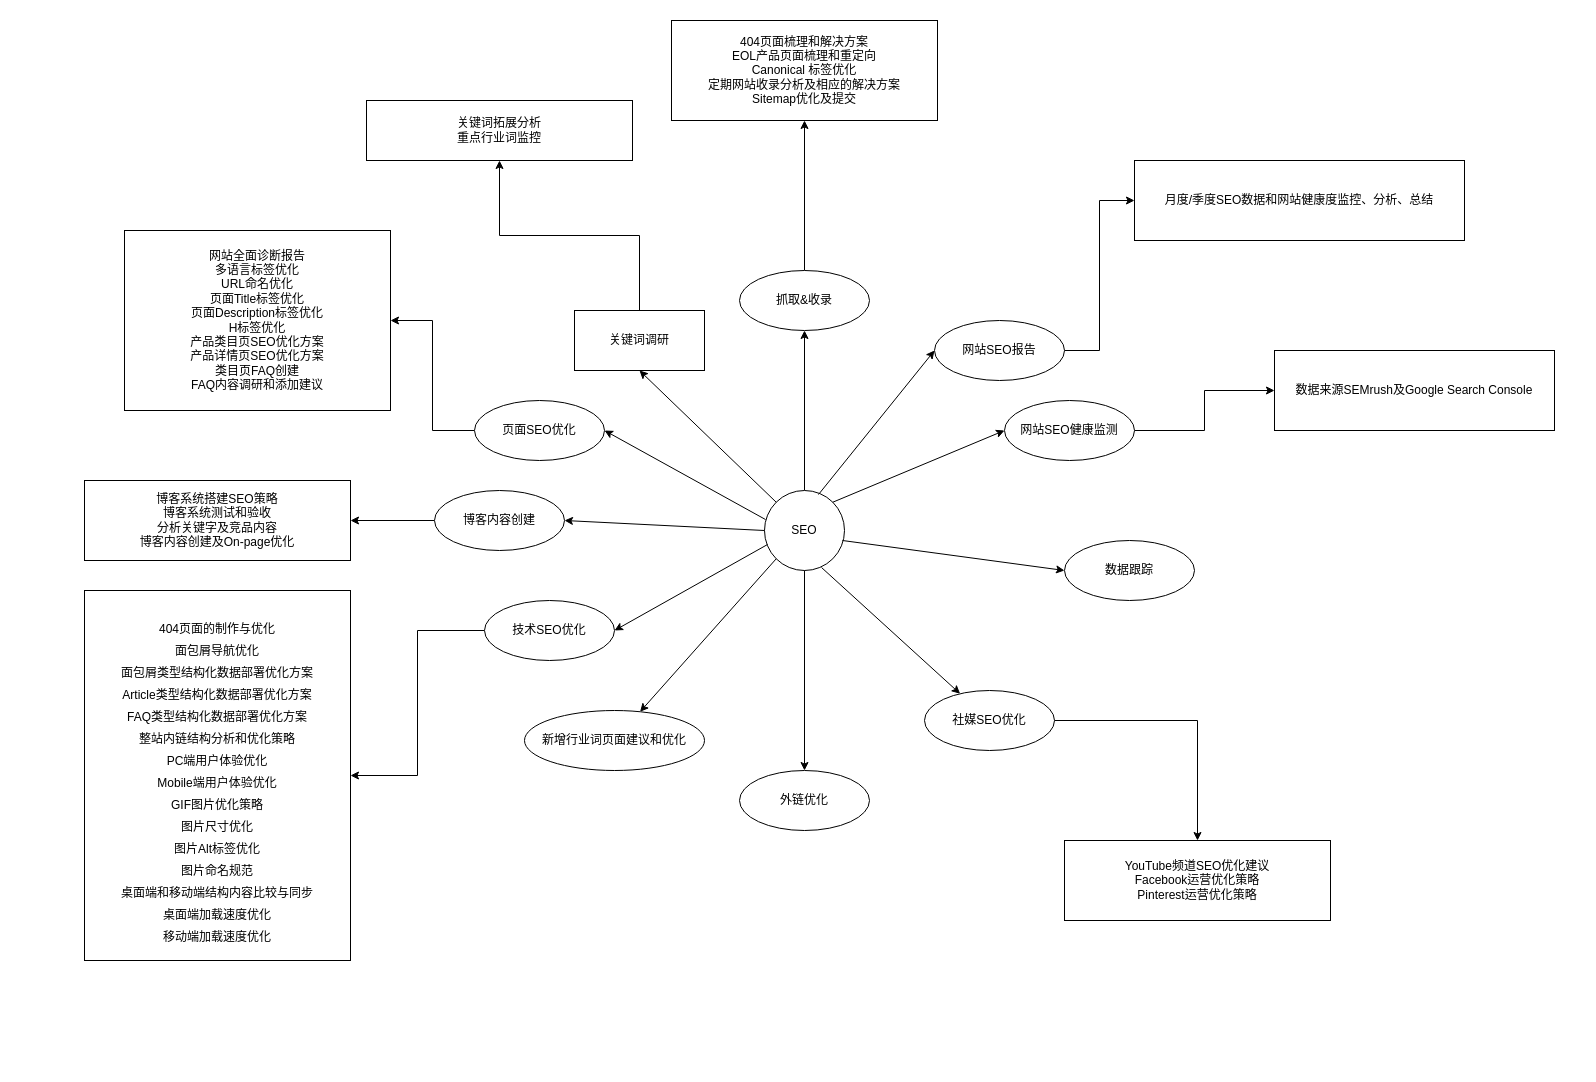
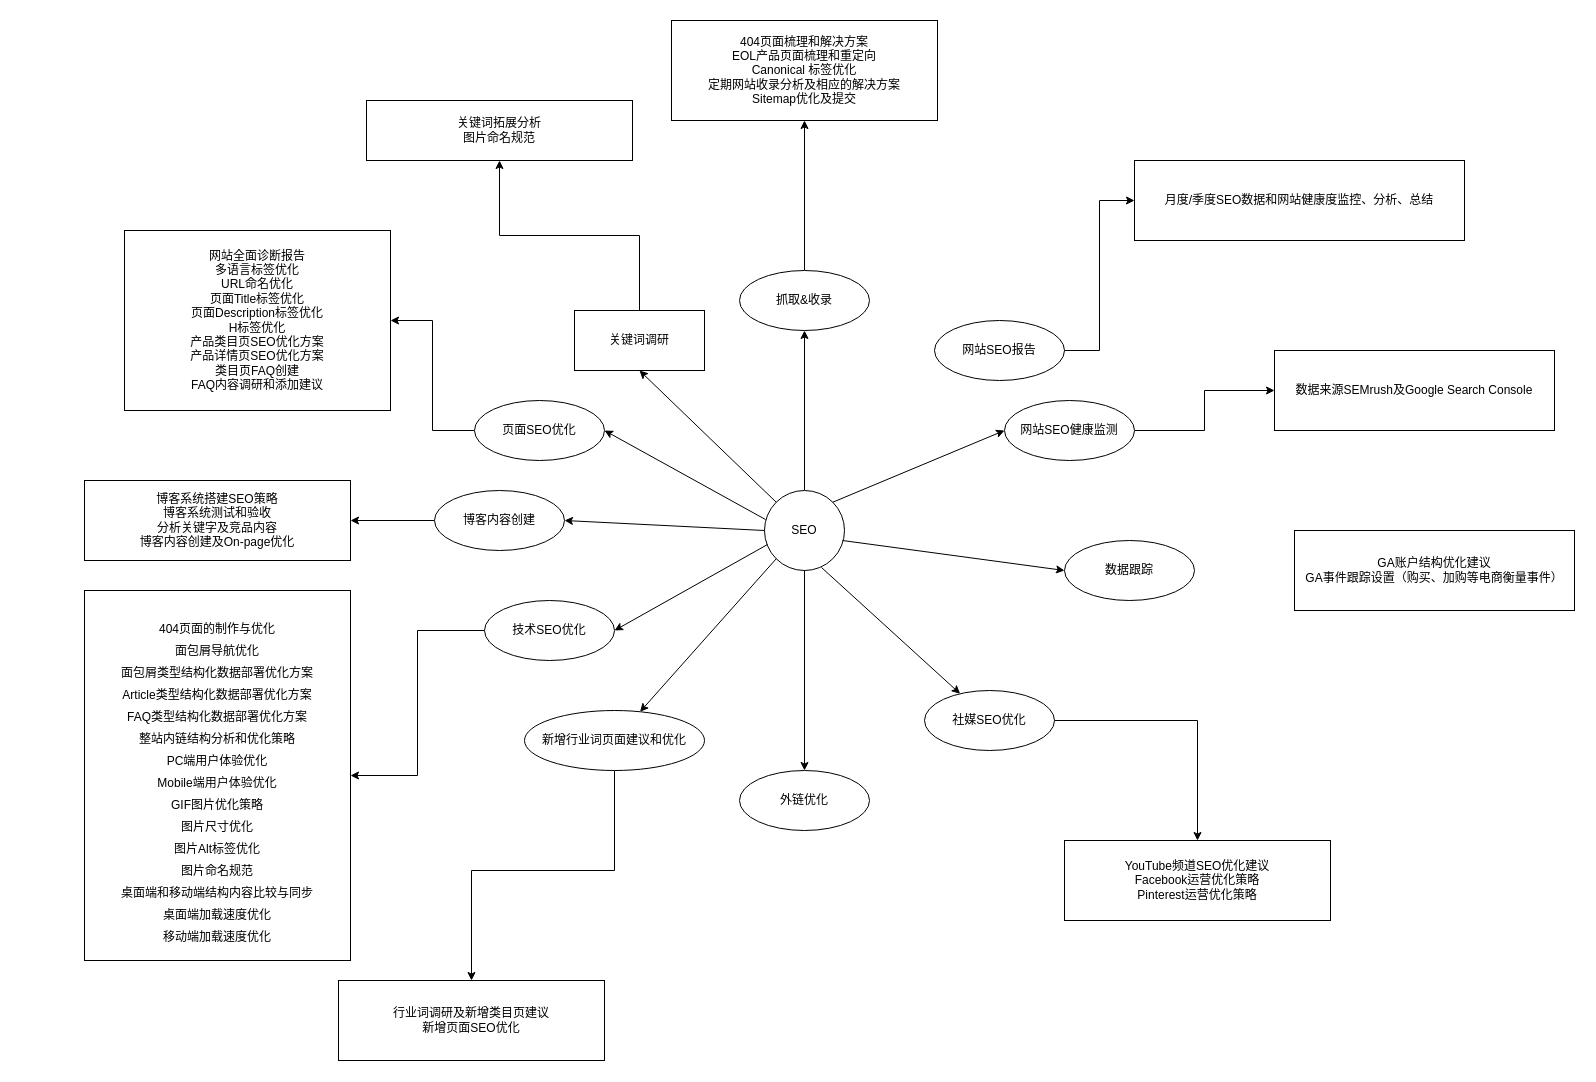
- <mxCell id="35" value="关键词拓展分析&lt;br&gt;重点行业词监控" style="rounded=0;whiteSpace=wrap;html=1;" vertex="1" parent="1"><mxGeometry x="302" y="100" width="266" height="60" as="geometry" /></mxCell>
+ <mxCell id="35" value="关键词拓展分析&lt;br&gt;图片命名规范" style="rounded=0;whiteSpace=wrap;html=1;" vertex="1" parent="1"><mxGeometry x="302" y="100" width="266" height="60" as="geometry" /></mxCell>
- <mxCell id="34" value="" style="endArrow=classic;html=1;rounded=0;strokeColor=default;exitX=0.675;exitY=0.05;exitDx=0;exitDy=0;entryX=0;entryY=0.5;entryDx=0;entryDy=0;exitPerimeter=0;" edge="1" parent="1" source="3" target="23"><mxGeometry width="50" height="50" relative="1" as="geometry"><mxPoint x="811.716" y="631.716" as="sourcePoint" /><mxPoint x="675" y="470" as="targetPoint" /></mxGeometry></mxCell>
+ <mxCell id="41" value="GA账户结构优化建议&lt;br&gt;GA事件跟踪设置（购买、加购等电商衡量事件）" style="rounded=0;whiteSpace=wrap;html=1;" vertex="1" parent="1"><mxGeometry x="1230" y="530" width="280" height="80" as="geometry" /></mxCell>
+ <mxCell id="14" style="edgeStyle=orthogonalEdgeStyle;rounded=0;orthogonalLoop=1;jettySize=auto;html=1;strokeColor=default;entryX=0.5;entryY=0;entryDx=0;entryDy=0;" edge="1" parent="1" source="15" target="39"><mxGeometry relative="1" as="geometry"><Array as="points"><mxPoint x="550" y="870" /><mxPoint x="407" y="870" /></Array></mxGeometry></mxCell>
+ <mxCell id="39" value="行业词调研及新增类目页建议&lt;br&gt;新增页面SEO优化" style="rounded=0;whiteSpace=wrap;html=1;" vertex="1" parent="1"><mxGeometry x="274" y="980" width="266" height="80" as="geometry" /></mxCell>
